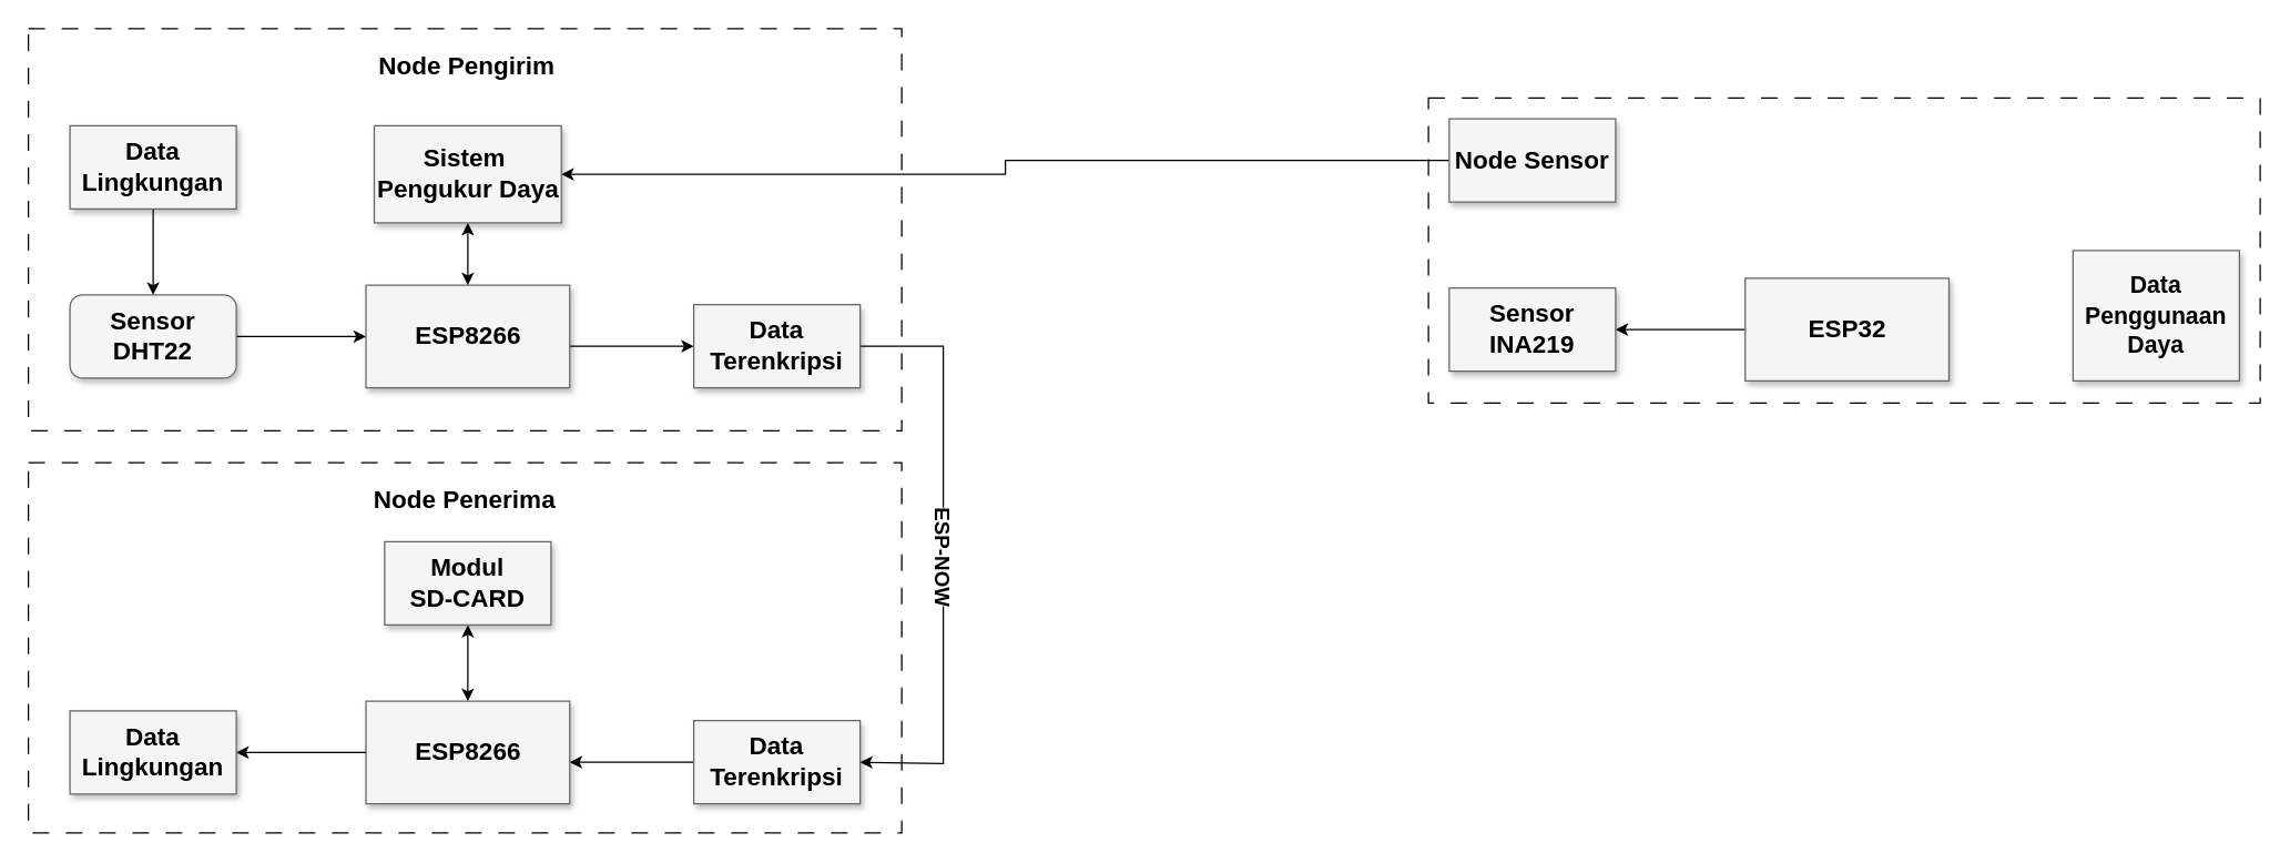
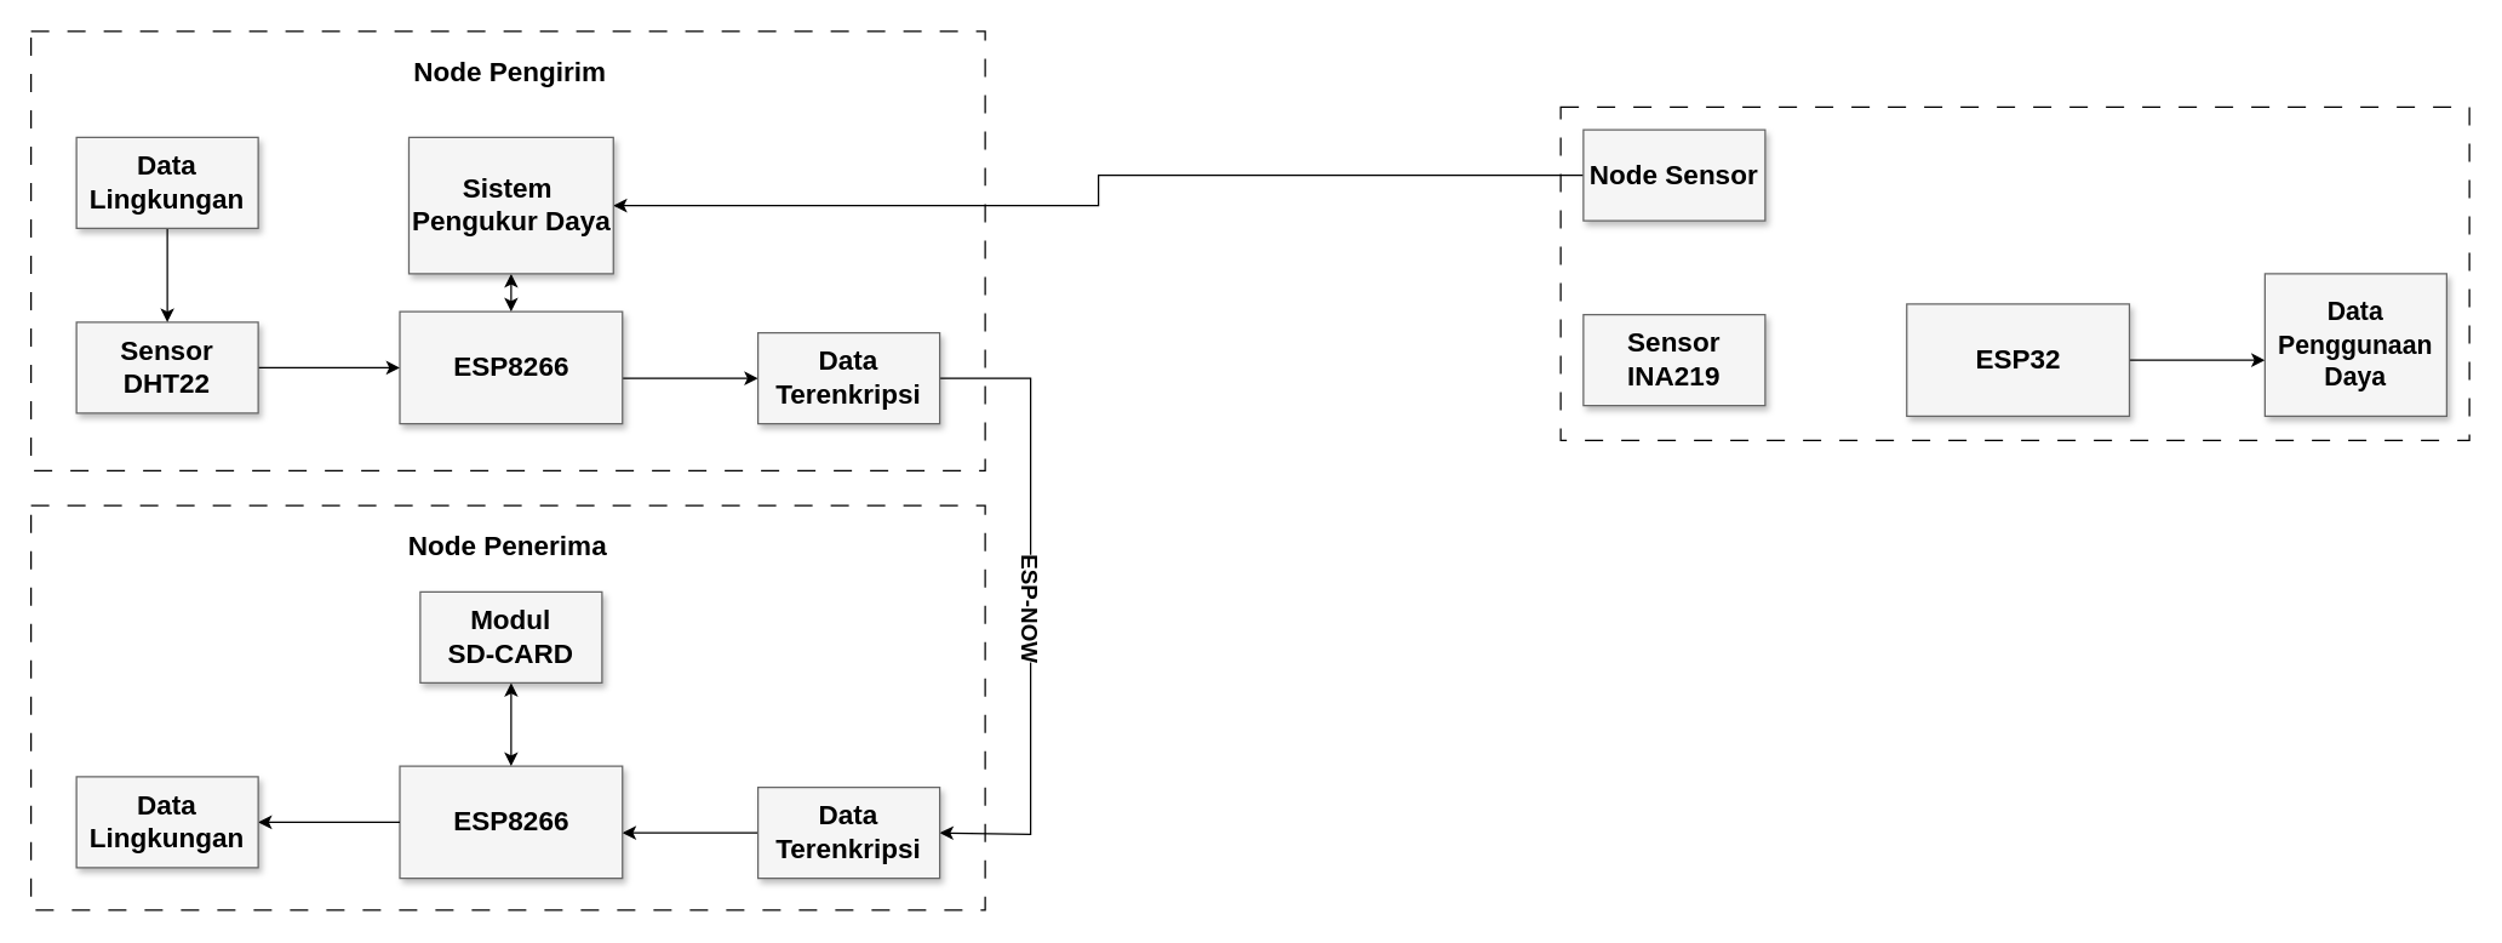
- <mxCell id="30" value="&lt;b&gt;Sistem&amp;nbsp;&lt;/b&gt;&lt;div&gt;&lt;b&gt;Pengukur Daya&lt;/b&gt;&lt;/div&gt;" style="whiteSpace=wrap;html=1;shadow=1;fontSize=18;fillColor=#f5f5f5;strokeColor=#666666;" vertex="1" parent="1"><mxGeometry x="269.5" y="90" width="135" height="70" as="geometry" /></mxCell>
+ <mxCell id="30" value="&lt;b&gt;Sistem&amp;nbsp;&lt;/b&gt;&lt;div&gt;&lt;b&gt;Pengukur Daya&lt;/b&gt;&lt;/div&gt;" style="whiteSpace=wrap;html=1;shadow=1;fontSize=18;fillColor=#f5f5f5;strokeColor=#666666;" vertex="1" parent="1"><mxGeometry x="269.5" y="90" width="135" height="90" as="geometry" /></mxCell>
- <mxCell id="23" style="edgeStyle=elbowEdgeStyle;rounded=0;html=1;startArrow=none;startFill=0;jettySize=auto;orthogonalLoop=1;fontSize=18;elbow=vertical;" edge="1" parent="1" source="24" target="26"><mxGeometry relative="1" as="geometry" /></mxCell>
+ <mxCell id="23" style="edgeStyle=elbowEdgeStyle;rounded=0;html=1;startArrow=none;startFill=0;jettySize=auto;orthogonalLoop=1;fontSize=18;elbow=vertical;" edge="1" parent="1" source="24" target="25"><mxGeometry relative="1" as="geometry" /></mxCell>
- <mxCell id="10" value="&lt;b&gt;Sensor&lt;/b&gt;&lt;div&gt;&lt;b&gt;DHT22&lt;/b&gt;&lt;/div&gt;" style="whiteSpace=wrap;html=1;shadow=1;fontSize=18;fillColor=#f5f5f5;strokeColor=#666666;rounded=1;" vertex="1" parent="1"><mxGeometry x="50" y="212" width="120" height="60" as="geometry" /></mxCell>
+ <mxCell id="10" value="&lt;b&gt;Sensor&lt;/b&gt;&lt;div&gt;&lt;b&gt;DHT22&lt;/b&gt;&lt;/div&gt;" style="whiteSpace=wrap;html=1;shadow=1;fontSize=18;fillColor=#f5f5f5;strokeColor=#666666;" vertex="1" parent="1"><mxGeometry x="50" y="212" width="120" height="60" as="geometry" /></mxCell>
